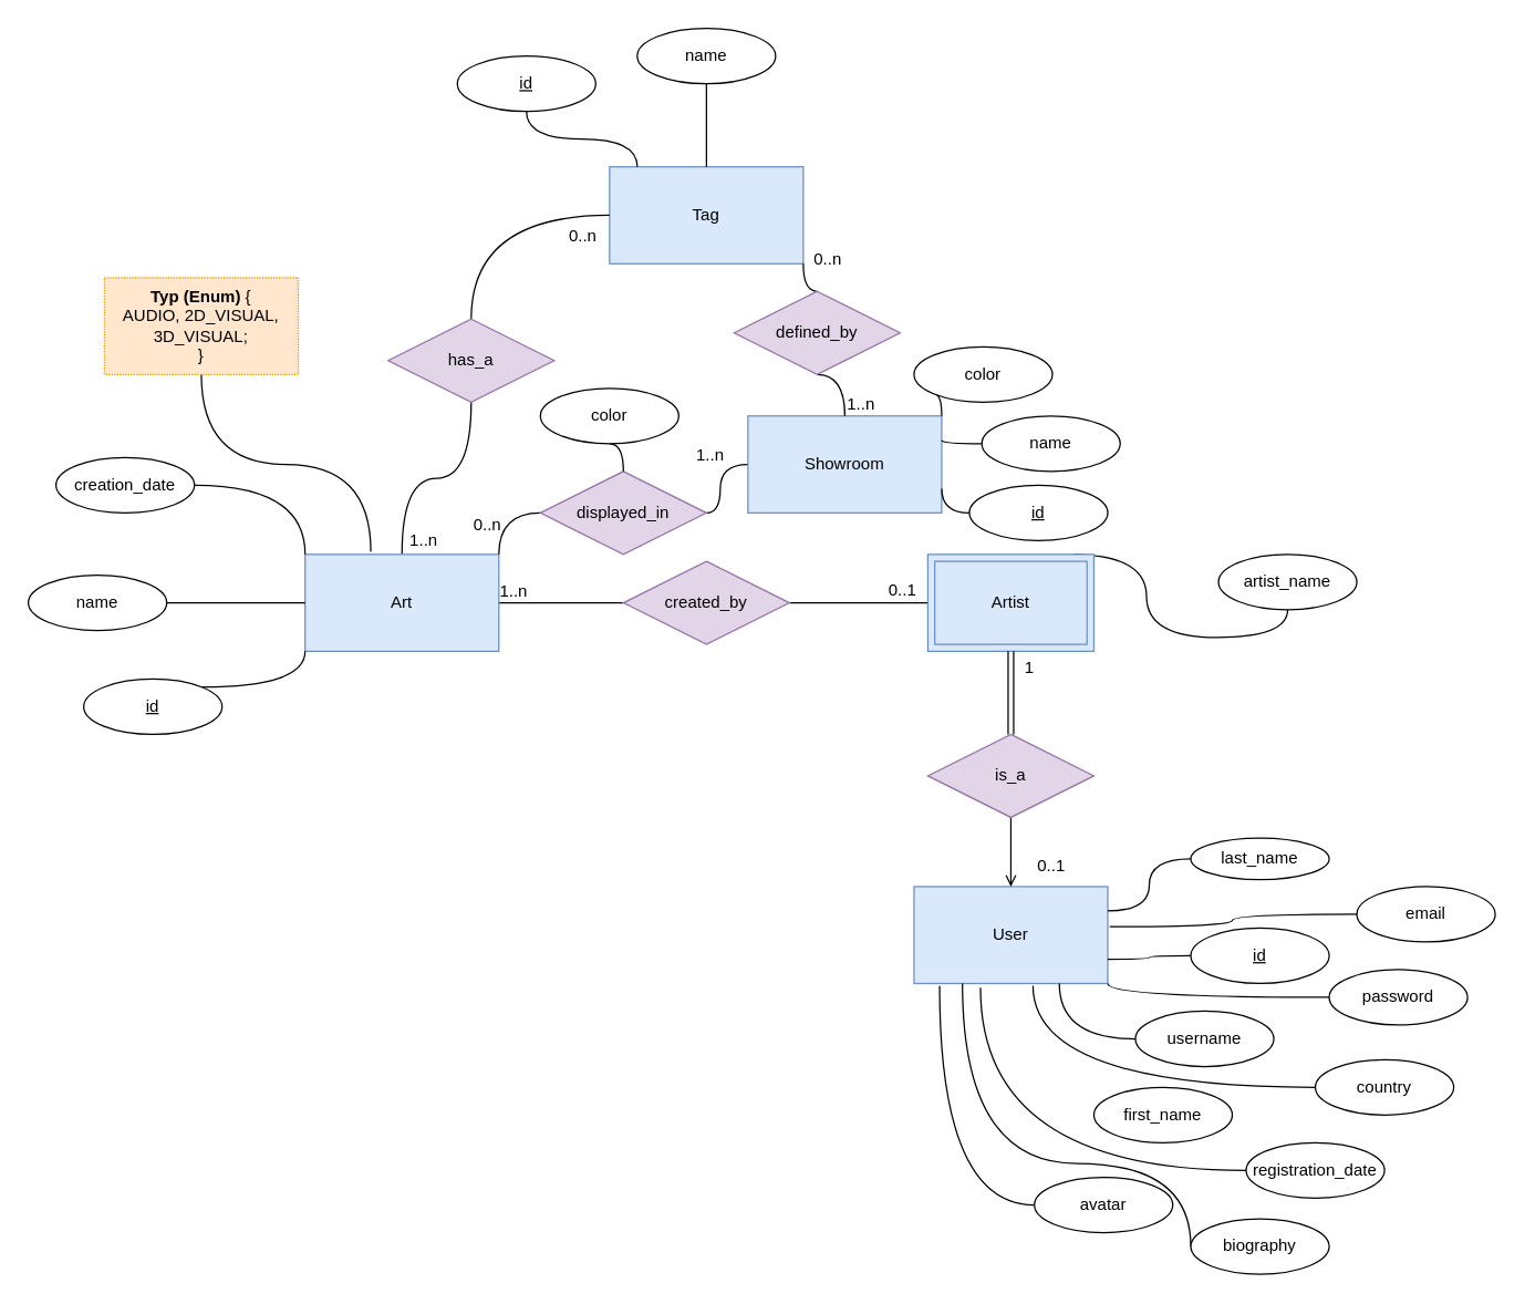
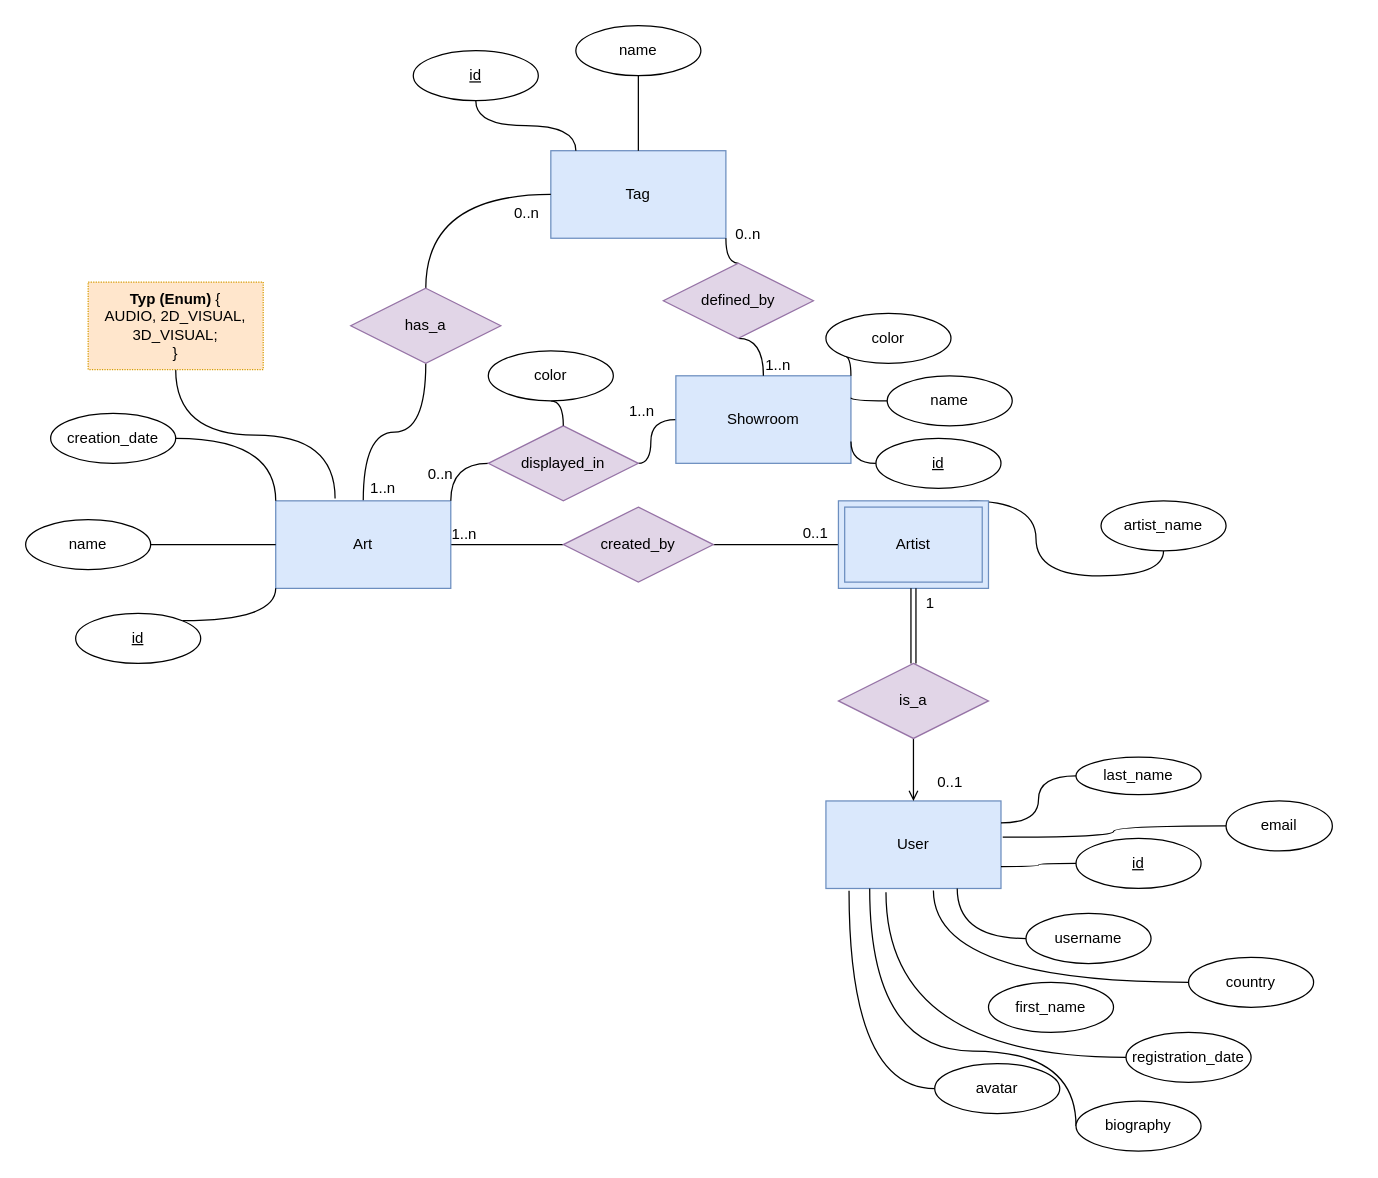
- <mxCell id="13" value="&lt;b&gt;Typ (Enum) &lt;/b&gt;{&lt;br&gt;AUDIO, 2D_VISUAL, 3D_VISUAL;&lt;br&gt;}" style="whiteSpace=wrap;html=1;align=center;fillColor=#ffe6cc;strokeColor=#d79b00;dashed=1;dashPattern=1 1;" parent="1" vertex="1"><mxGeometry x="75" y="200" width="140" height="70" as="geometry" /></mxCell>
+ <mxCell id="13" value="&lt;b&gt;Typ (Enum) &lt;/b&gt;{&lt;br&gt;AUDIO, 2D_VISUAL, 3D_VISUAL;&lt;br&gt;}" style="whiteSpace=wrap;html=1;align=center;fillColor=#ffe6cc;strokeColor=#d79b00;dashed=1;dashPattern=1 1;" parent="1" vertex="1"><mxGeometry x="70" y="225" width="140" height="70" as="geometry" /></mxCell>
- <mxCell id="43" value="email" style="ellipse;whiteSpace=wrap;html=1;align=center;" parent="1" vertex="1"><mxGeometry x="980" y="640" width="100" height="40" as="geometry" /></mxCell>
+ <mxCell id="43" value="email" style="ellipse;whiteSpace=wrap;html=1;align=center;" parent="1" vertex="1"><mxGeometry x="980" y="640" width="85" height="40" as="geometry" /></mxCell>
- <mxCell id="40" style="edgeStyle=orthogonalEdgeStyle;curved=1;rounded=0;orthogonalLoop=1;jettySize=auto;html=1;exitX=0;exitY=0.5;exitDx=0;exitDy=0;entryX=1;entryY=1;entryDx=0;entryDy=0;endArrow=none;endFill=0;elbow=vertical;" parent="1" source="41" target="22" edge="1"><mxGeometry relative="1" as="geometry"><Array as="points"><mxPoint x="800" y="720" /></Array></mxGeometry></mxCell>
- <mxCell id="41" value="password" style="ellipse;whiteSpace=wrap;html=1;align=center;" parent="1" vertex="1"><mxGeometry x="960" y="700" width="100" height="40" as="geometry" /></mxCell>
